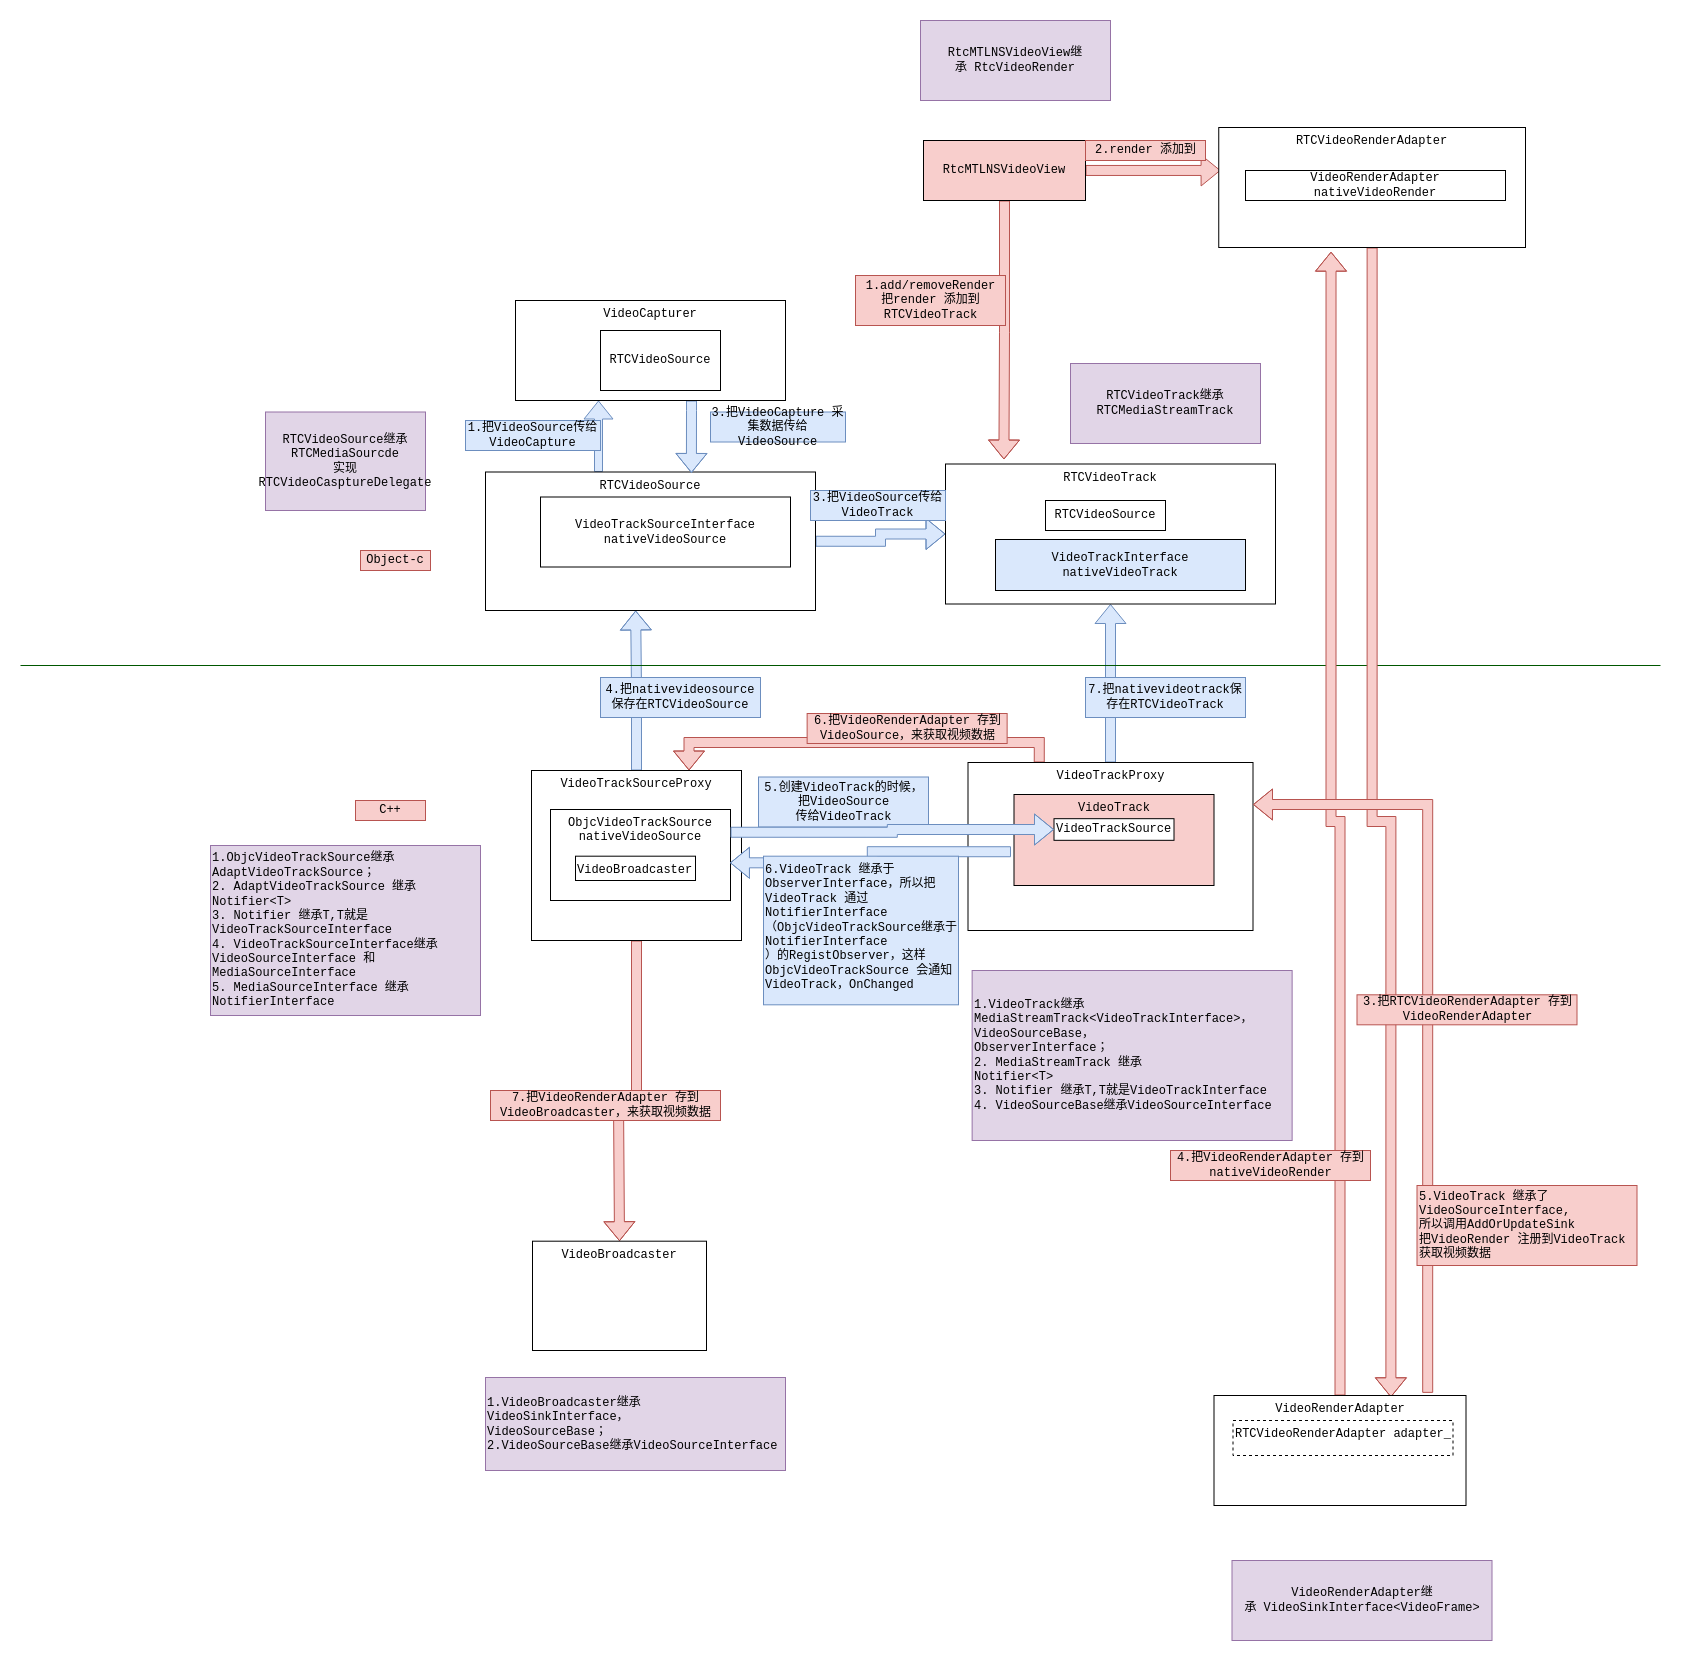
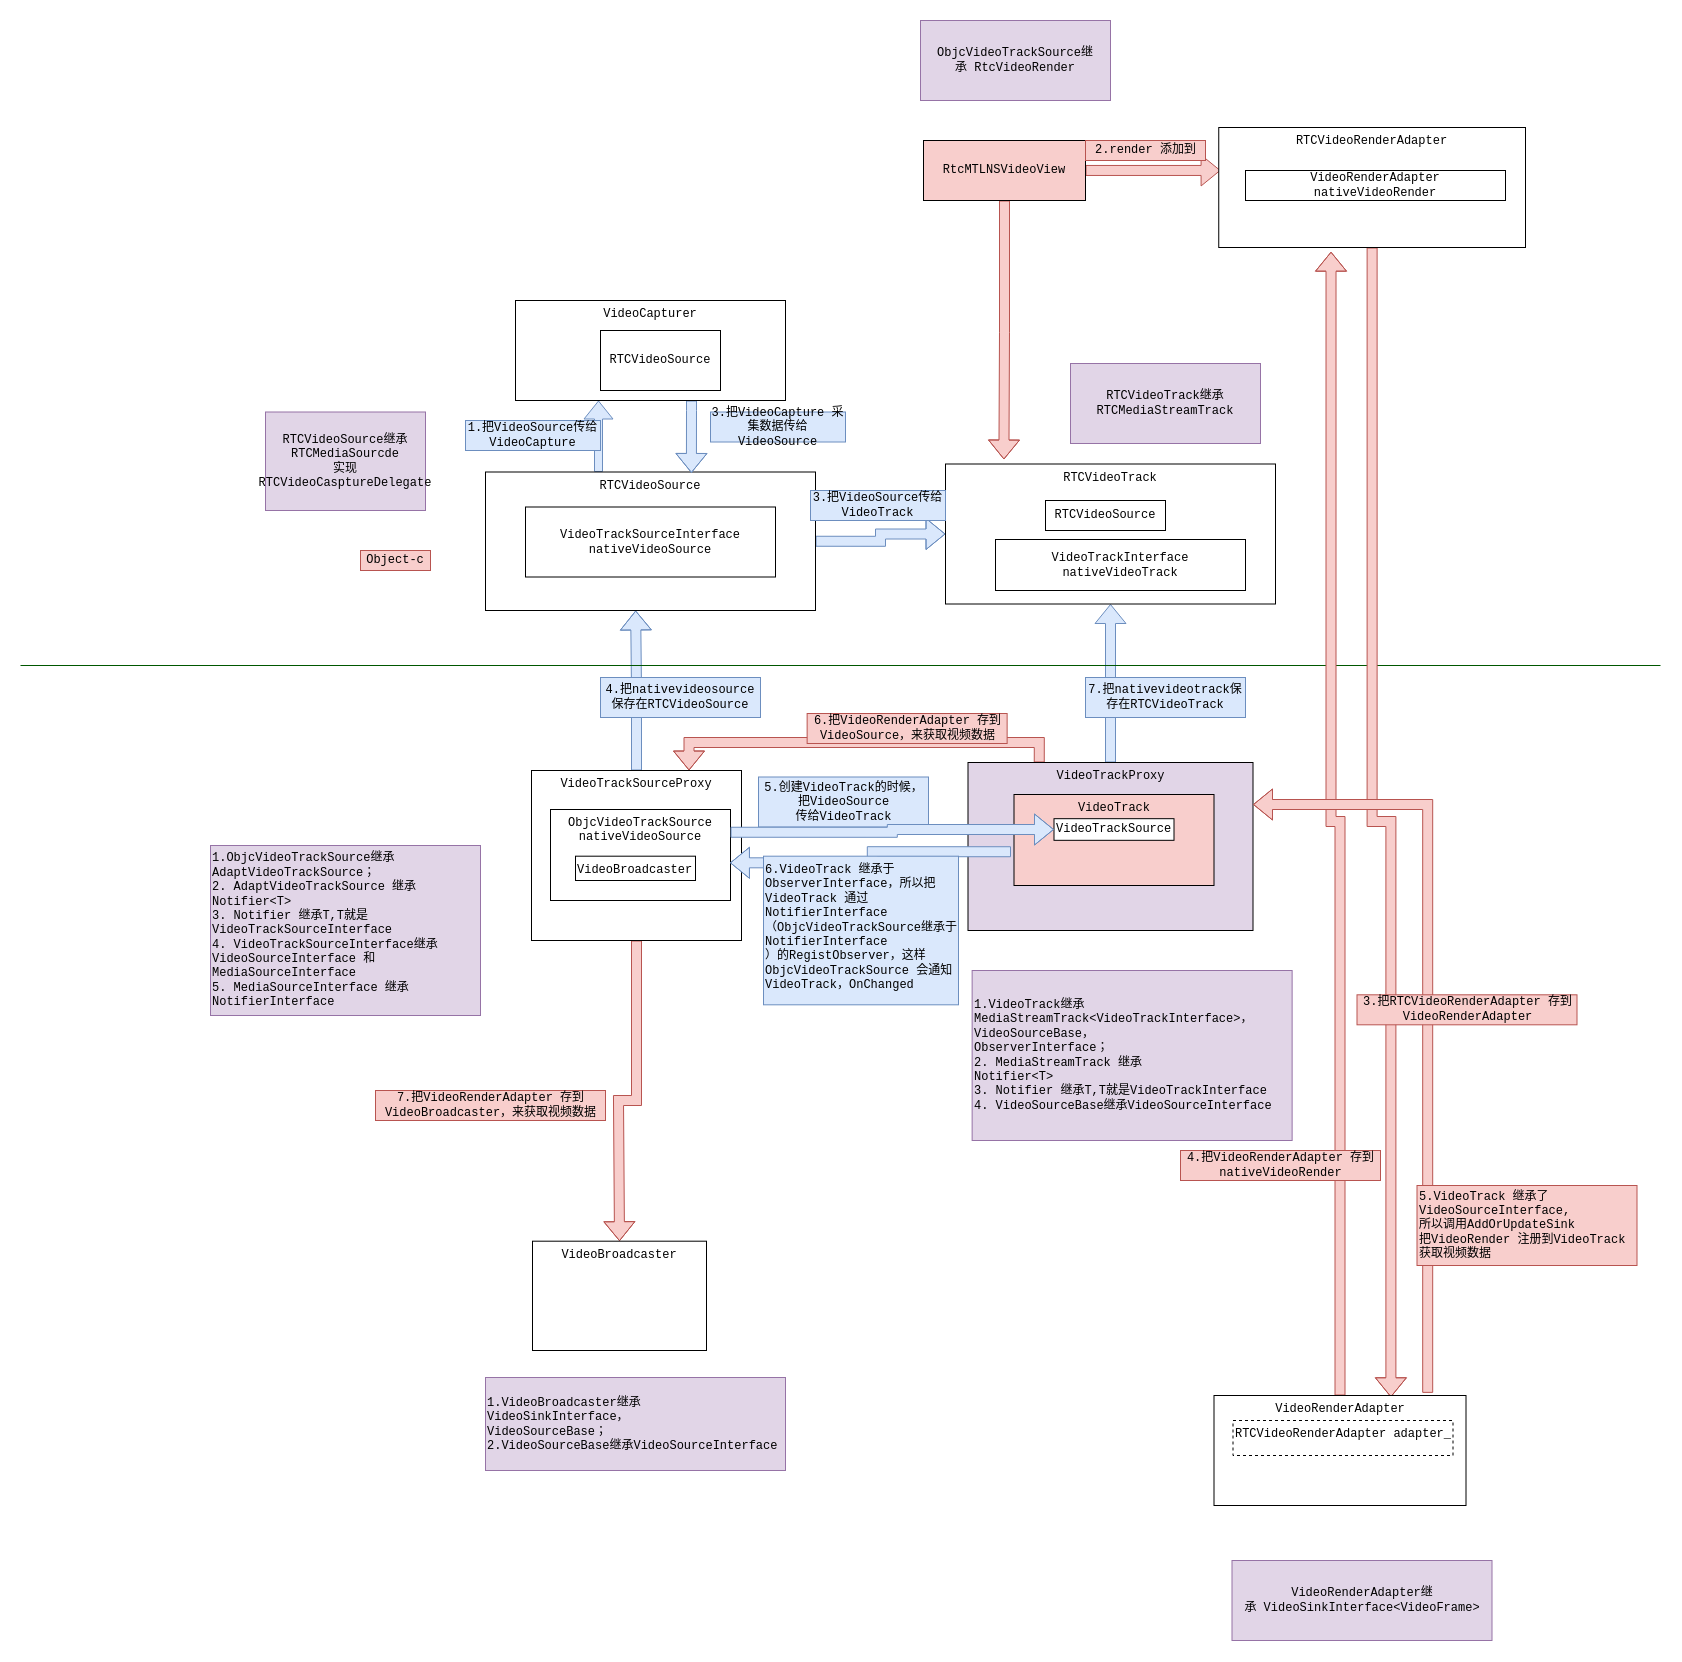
- <mxCell id="38" value="RtcMTLNSVideoView继承&amp;nbsp;RtcVideoRender" style="text;html=1;strokeColor=#9673a6;fillColor=#e1d5e7;align=center;verticalAlign=middle;whiteSpace=wrap;rounded=0;fontFamily=Courier New;fontSize=12;" parent="1" vertex="1"><mxGeometry x="920" y="20" width="190" height="80" as="geometry" /></mxCell>
+ <mxCell id="38" value="ObjcVideoTrackSource继承&amp;nbsp;RtcVideoRender" style="text;html=1;strokeColor=#9673a6;fillColor=#e1d5e7;align=center;verticalAlign=middle;whiteSpace=wrap;rounded=0;fontFamily=Courier New;fontSize=12;" parent="1" vertex="1"><mxGeometry x="920" y="20" width="190" height="80" as="geometry" /></mxCell>
- <mxCell id="37" value="1.add/removeRender&lt;br&gt;把render 添加到&lt;br&gt;RTCVideoTrack" style="text;html=1;align=center;verticalAlign=middle;resizable=0;points=[];autosize=1;fontSize=12;fontFamily=Courier New;fillColor=#f8cecc;strokeColor=#b85450;" parent="1" vertex="1"><mxGeometry x="855" y="275" width="150" height="50" as="geometry" /></mxCell>
- <mxCell id="27" value="VideoTrackSourceInterface nativeVideoSource&lt;span&gt;&lt;br&gt;&lt;/span&gt;" style="rounded=0;whiteSpace=wrap;html=1;fontFamily=Courier New;fontSize=12;" parent="1" vertex="1"><mxGeometry x="540" y="496.5" width="250" height="70" as="geometry" /></mxCell>
+ <mxCell id="27" value="VideoTrackSourceInterface nativeVideoSource&lt;span&gt;&lt;br&gt;&lt;/span&gt;" style="rounded=0;whiteSpace=wrap;html=1;fontFamily=Courier New;fontSize=12;" parent="1" vertex="1"><mxGeometry x="525" y="506.5" width="250" height="70" as="geometry" /></mxCell>
- <mxCell id="28" value="VideoTrackInterface nativeVideoTrack&lt;span&gt;&lt;br&gt;&lt;/span&gt;" style="rounded=0;whiteSpace=wrap;html=1;fontFamily=Courier New;fontSize=12;fillColor=#dae8fc;" parent="1" vertex="1"><mxGeometry x="995" y="539" width="250" height="51" as="geometry" /></mxCell>
+ <mxCell id="28" value="VideoTrackInterface nativeVideoTrack&lt;span&gt;&lt;br&gt;&lt;/span&gt;" style="rounded=0;whiteSpace=wrap;html=1;fontFamily=Courier New;fontSize=12;" parent="1" vertex="1"><mxGeometry x="995" y="539" width="250" height="51" as="geometry" /></mxCell>
- <mxCell id="4" value="&lt;span&gt;VideoTrackProxy&lt;/span&gt;" style="rounded=0;whiteSpace=wrap;html=1;fontFamily=Courier New;fontSize=12;verticalAlign=top;" parent="1" vertex="1"><mxGeometry x="967.5" y="762" width="285" height="168" as="geometry" /></mxCell>
+ <mxCell id="4" value="&lt;span&gt;VideoTrackProxy&lt;/span&gt;" style="rounded=0;whiteSpace=wrap;html=1;fontFamily=Courier New;fontSize=12;verticalAlign=top;fillColor=#e1d5e7;" parent="1" vertex="1"><mxGeometry x="967.5" y="762" width="285" height="168" as="geometry" /></mxCell>
- <mxCell id="21" value="C++" style="text;html=1;strokeColor=#b85450;fillColor=#f8cecc;align=center;verticalAlign=middle;whiteSpace=wrap;rounded=0;fontFamily=Courier New;fontSize=12;" parent="1" vertex="1"><mxGeometry x="355" y="800" width="70" height="20" as="geometry" /></mxCell>
- <mxCell id="57" value="7.把VideoRenderAdapter 存到&lt;br&gt;VideoBroadcaster，来获取视频数据" style="text;html=1;align=center;verticalAlign=middle;resizable=0;points=[];autosize=1;fontSize=12;fontFamily=Courier New;fillColor=#f8cecc;strokeColor=#b85450;" parent="1" vertex="1"><mxGeometry x="490" y="1090" width="230" height="30" as="geometry" /></mxCell>
+ <mxCell id="57" value="7.把VideoRenderAdapter 存到&lt;br&gt;VideoBroadcaster，来获取视频数据" style="text;html=1;align=center;verticalAlign=middle;resizable=0;points=[];autosize=1;fontSize=12;fontFamily=Courier New;fillColor=#f8cecc;strokeColor=#b85450;" parent="1" vertex="1"><mxGeometry x="375" y="1090" width="230" height="30" as="geometry" /></mxCell>
- <mxCell id="48" value="4.把VideoRenderAdapter 存到&lt;br&gt;nativeVideoRender" style="text;html=1;align=center;verticalAlign=middle;resizable=0;points=[];autosize=1;fontSize=12;fontFamily=Courier New;fillColor=#f8cecc;strokeColor=#b85450;" parent="1" vertex="1"><mxGeometry x="1170" y="1150" width="200" height="30" as="geometry" /></mxCell>
+ <mxCell id="48" value="4.把VideoRenderAdapter 存到&lt;br&gt;nativeVideoRender" style="text;html=1;align=center;verticalAlign=middle;resizable=0;points=[];autosize=1;fontSize=12;fontFamily=Courier New;fillColor=#f8cecc;strokeColor=#b85450;" parent="1" vertex="1"><mxGeometry x="1180" y="1150" width="200" height="30" as="geometry" /></mxCell>
